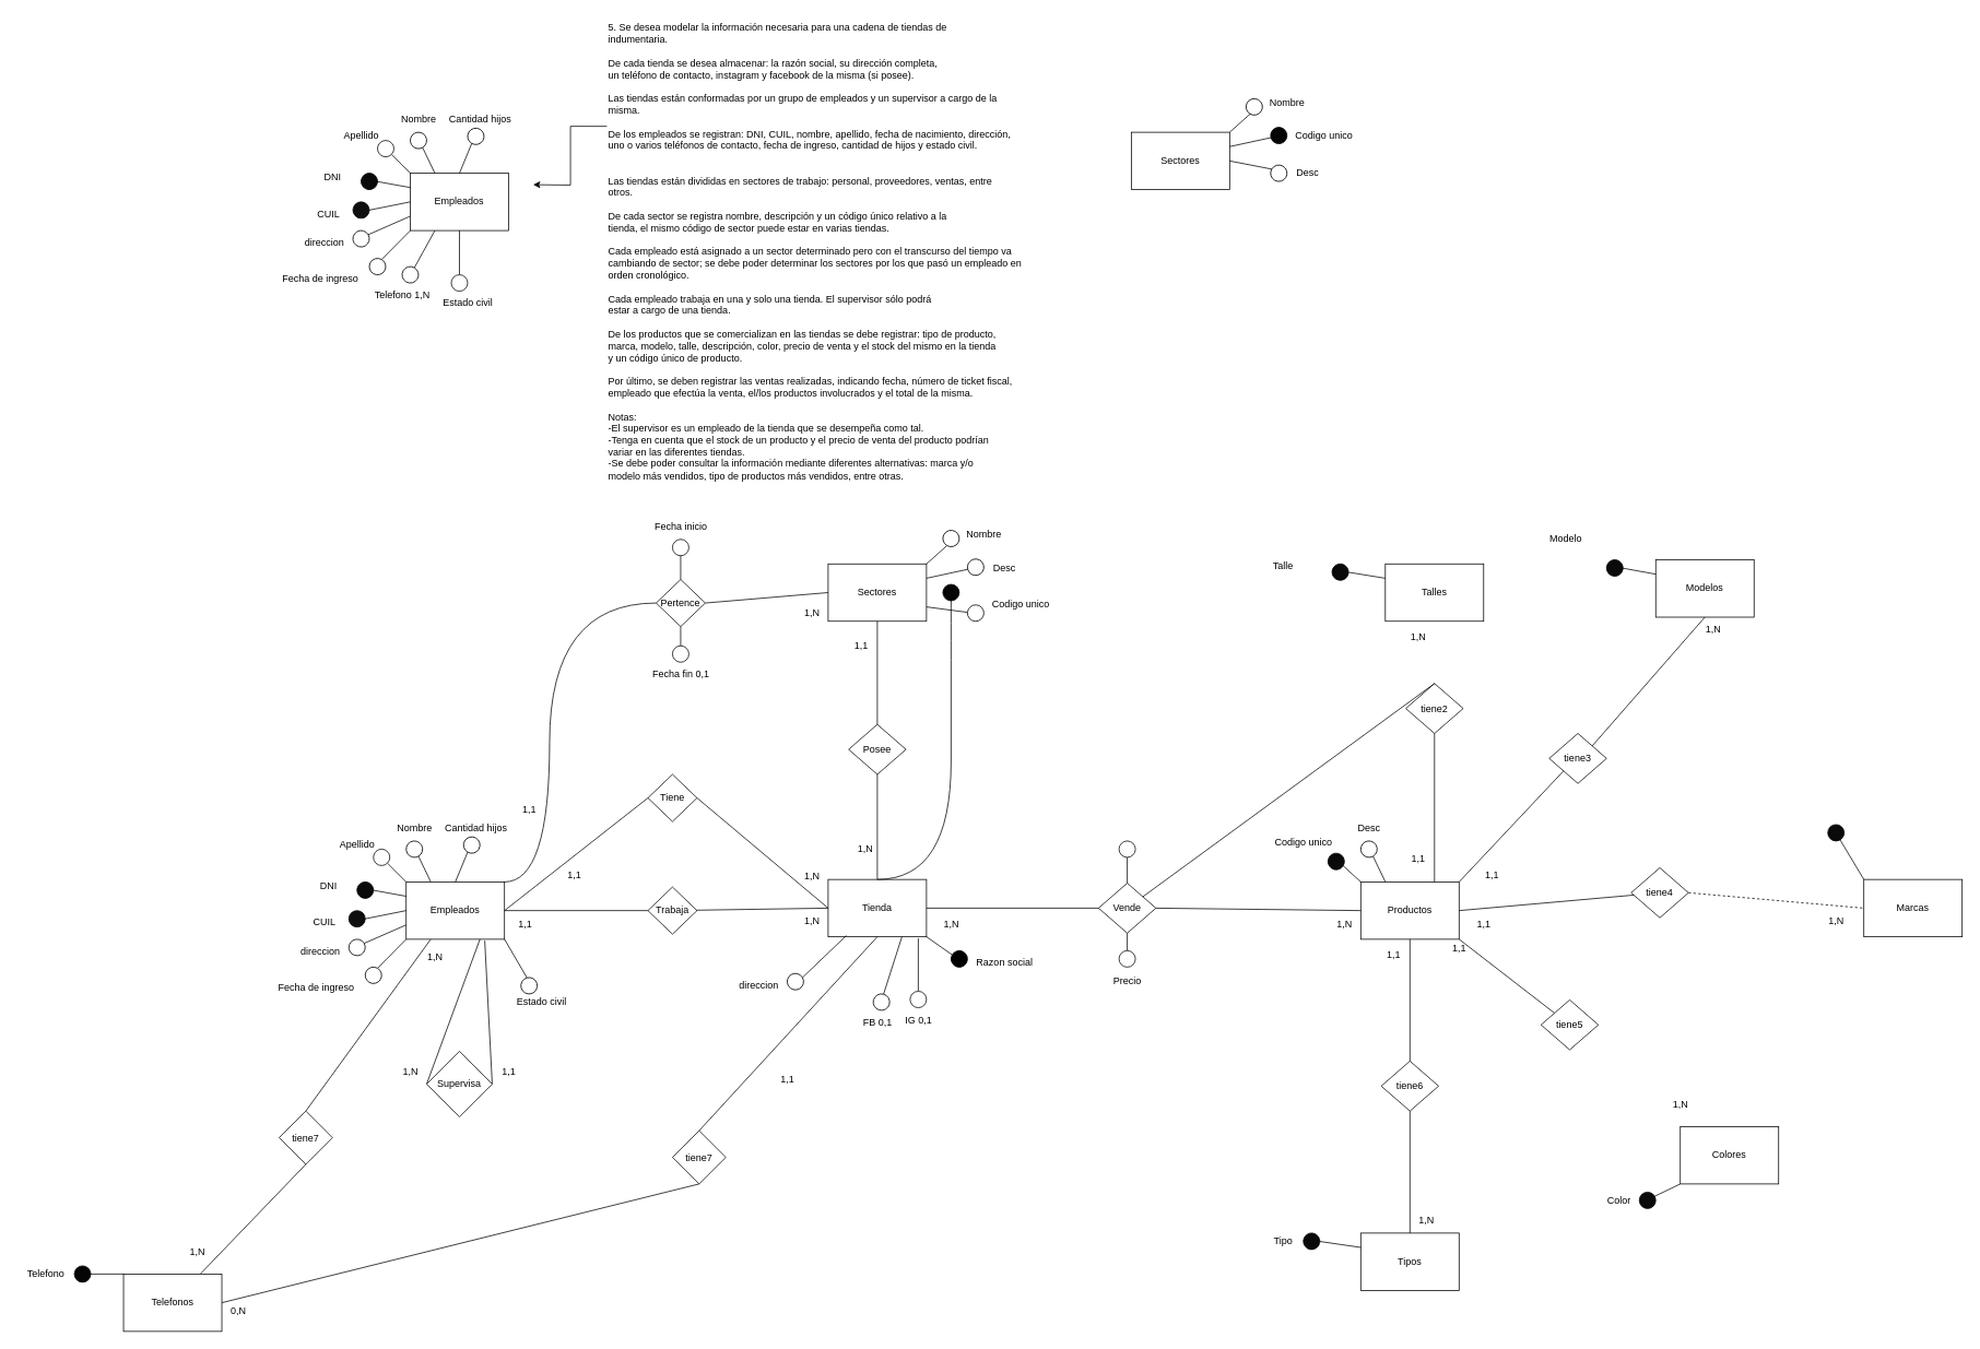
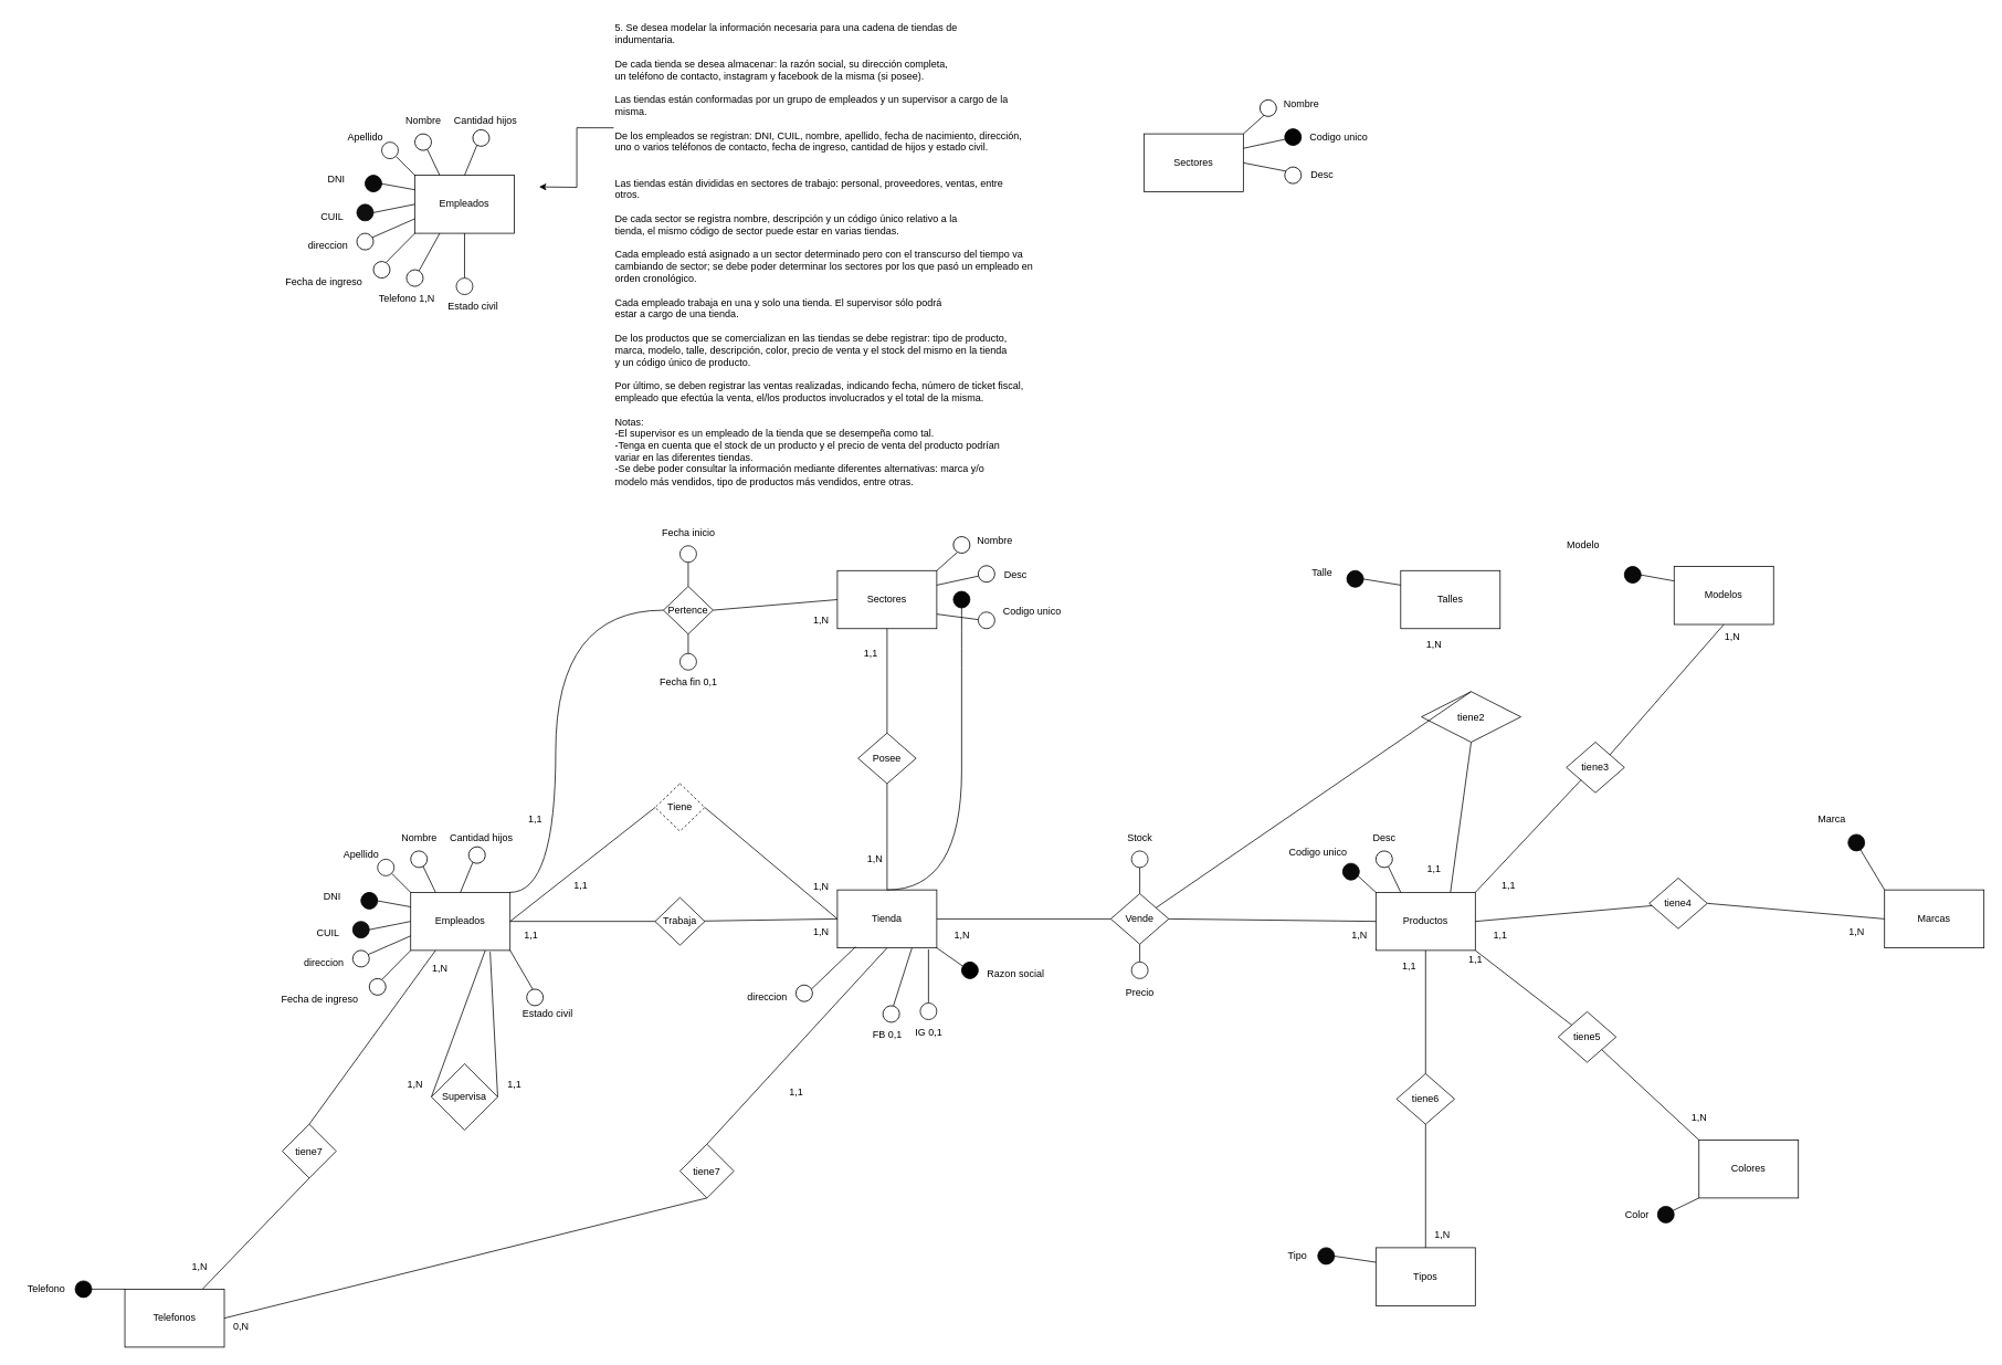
- <mxCell id="141" value="Talle" style="text;html=1;align=center;verticalAlign=middle;resizable=0;points=[];autosize=1;strokeColor=none;fillColor=none;" vertex="1" parent="1"><mxGeometry x="1540" y="676" width="50" height="30" as="geometry" /></mxCell>
+ <mxCell id="141" value="Talle" style="text;html=1;align=center;verticalAlign=middle;resizable=0;points=[];autosize=1;strokeColor=none;fillColor=none;" vertex="1" parent="1"><mxGeometry x="1570" y="676" width="50" height="30" as="geometry" /></mxCell>
- <mxCell id="130" value="tiene2" style="rhombus;whiteSpace=wrap;html=1;" vertex="1" parent="1"><mxGeometry x="1715" y="834" width="70" height="61" as="geometry" /></mxCell>
+ <mxCell id="130" value="tiene2" style="rhombus;whiteSpace=wrap;html=1;" vertex="1" parent="1"><mxGeometry x="1715" y="834" width="120" height="61" as="geometry" /></mxCell>
- <mxCell id="77" value="Tiene" style="rhombus;whiteSpace=wrap;html=1;" vertex="1" parent="1"><mxGeometry x="790" y="945" width="60" height="57.5" as="geometry" /></mxCell>
+ <mxCell id="77" value="Tiene" style="rhombus;whiteSpace=wrap;html=1;dashed=1;" vertex="1" parent="1"><mxGeometry x="790" y="945" width="60" height="57.5" as="geometry" /></mxCell>
+ <mxCell id="159" value="Marca" style="text;html=1;align=center;verticalAlign=middle;resizable=0;points=[];autosize=1;strokeColor=none;fillColor=none;" vertex="1" parent="1"><mxGeometry x="2180" y="972.5" width="60" height="30" as="geometry" /></mxCell>
+ <mxCell id="125" value="Stock" style="text;html=1;align=center;verticalAlign=middle;resizable=0;points=[];autosize=1;strokeColor=none;fillColor=none;" vertex="1" parent="1"><mxGeometry x="1350" y="996.25" width="50" height="30" as="geometry" /></mxCell>
- <mxCell id="155" value="" style="endArrow=none;html=1;rounded=0;exitX=1;exitY=0.5;exitDx=0;exitDy=0;entryX=0;entryY=0.5;entryDx=0;entryDy=0;dashed=1;" edge="1" parent="1" source="128" target="152"><mxGeometry width="50" height="50" relative="1" as="geometry"><mxPoint x="2170" y="1175" as="sourcePoint" /><mxPoint x="2220" y="1125" as="targetPoint" /></mxGeometry></mxCell>
+ <mxCell id="155" value="" style="endArrow=none;html=1;rounded=0;exitX=1;exitY=0.5;exitDx=0;exitDy=0;entryX=0;entryY=0.5;entryDx=0;entryDy=0;" edge="1" parent="1" source="128" target="152"><mxGeometry width="50" height="50" relative="1" as="geometry"><mxPoint x="2170" y="1175" as="sourcePoint" /><mxPoint x="2220" y="1125" as="targetPoint" /></mxGeometry></mxCell>
+ <mxCell id="161" value="" style="endArrow=none;html=1;rounded=0;exitX=1;exitY=1;exitDx=0;exitDy=0;entryX=0;entryY=0;entryDx=0;entryDy=0;" edge="1" parent="1" source="131" target="156"><mxGeometry width="50" height="50" relative="1" as="geometry"><mxPoint x="2050" y="1355" as="sourcePoint" /><mxPoint x="2100" y="1305" as="targetPoint" /></mxGeometry></mxCell>
